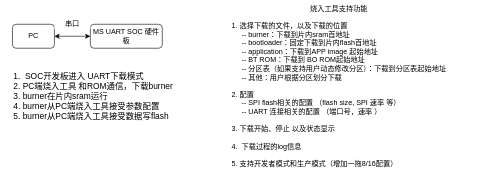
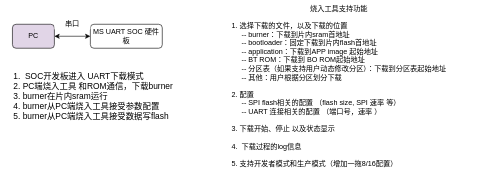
- <mxCell id="3" value="PC" style="rounded=1;whiteSpace=wrap;html=1;" vertex="1" parent="1"><mxGeometry x="20" y="40" width="70" height="40" as="geometry" /></mxCell>
+ <mxCell id="3" value="PC" style="rounded=1;whiteSpace=wrap;html=1;fillColor=#e1d5e7;" vertex="1" parent="1"><mxGeometry x="20" y="40" width="70" height="40" as="geometry" /></mxCell>
